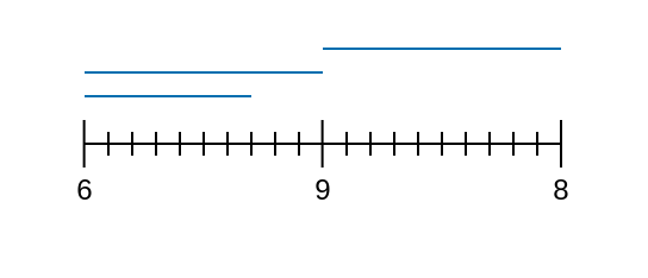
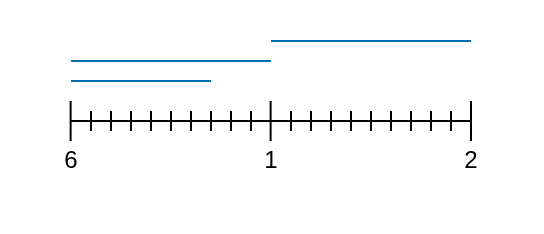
- <mxCell id="4" value="9" style="text;html=1;align=center;verticalAlign=middle;resizable=0;points=[];autosize=1;strokeColor=none;fillColor=none;" vertex="1" parent="1"><mxGeometry x="120" y="65" width="30" height="30" as="geometry" /></mxCell>
+ <mxCell id="4" value="1" style="text;html=1;align=center;verticalAlign=middle;resizable=0;points=[];autosize=1;strokeColor=none;fillColor=none;" vertex="1" parent="1"><mxGeometry x="120" y="65" width="30" height="30" as="geometry" /></mxCell>
- <mxCell id="8" value="8" style="text;html=1;align=center;verticalAlign=middle;resizable=0;points=[];autosize=1;strokeColor=none;fillColor=none;" vertex="1" parent="1"><mxGeometry x="220" y="65" width="30" height="30" as="geometry" /></mxCell>
+ <mxCell id="8" value="2" style="text;html=1;align=center;verticalAlign=middle;resizable=0;points=[];autosize=1;strokeColor=none;fillColor=none;" vertex="1" parent="1"><mxGeometry x="220" y="65" width="30" height="30" as="geometry" /></mxCell>
